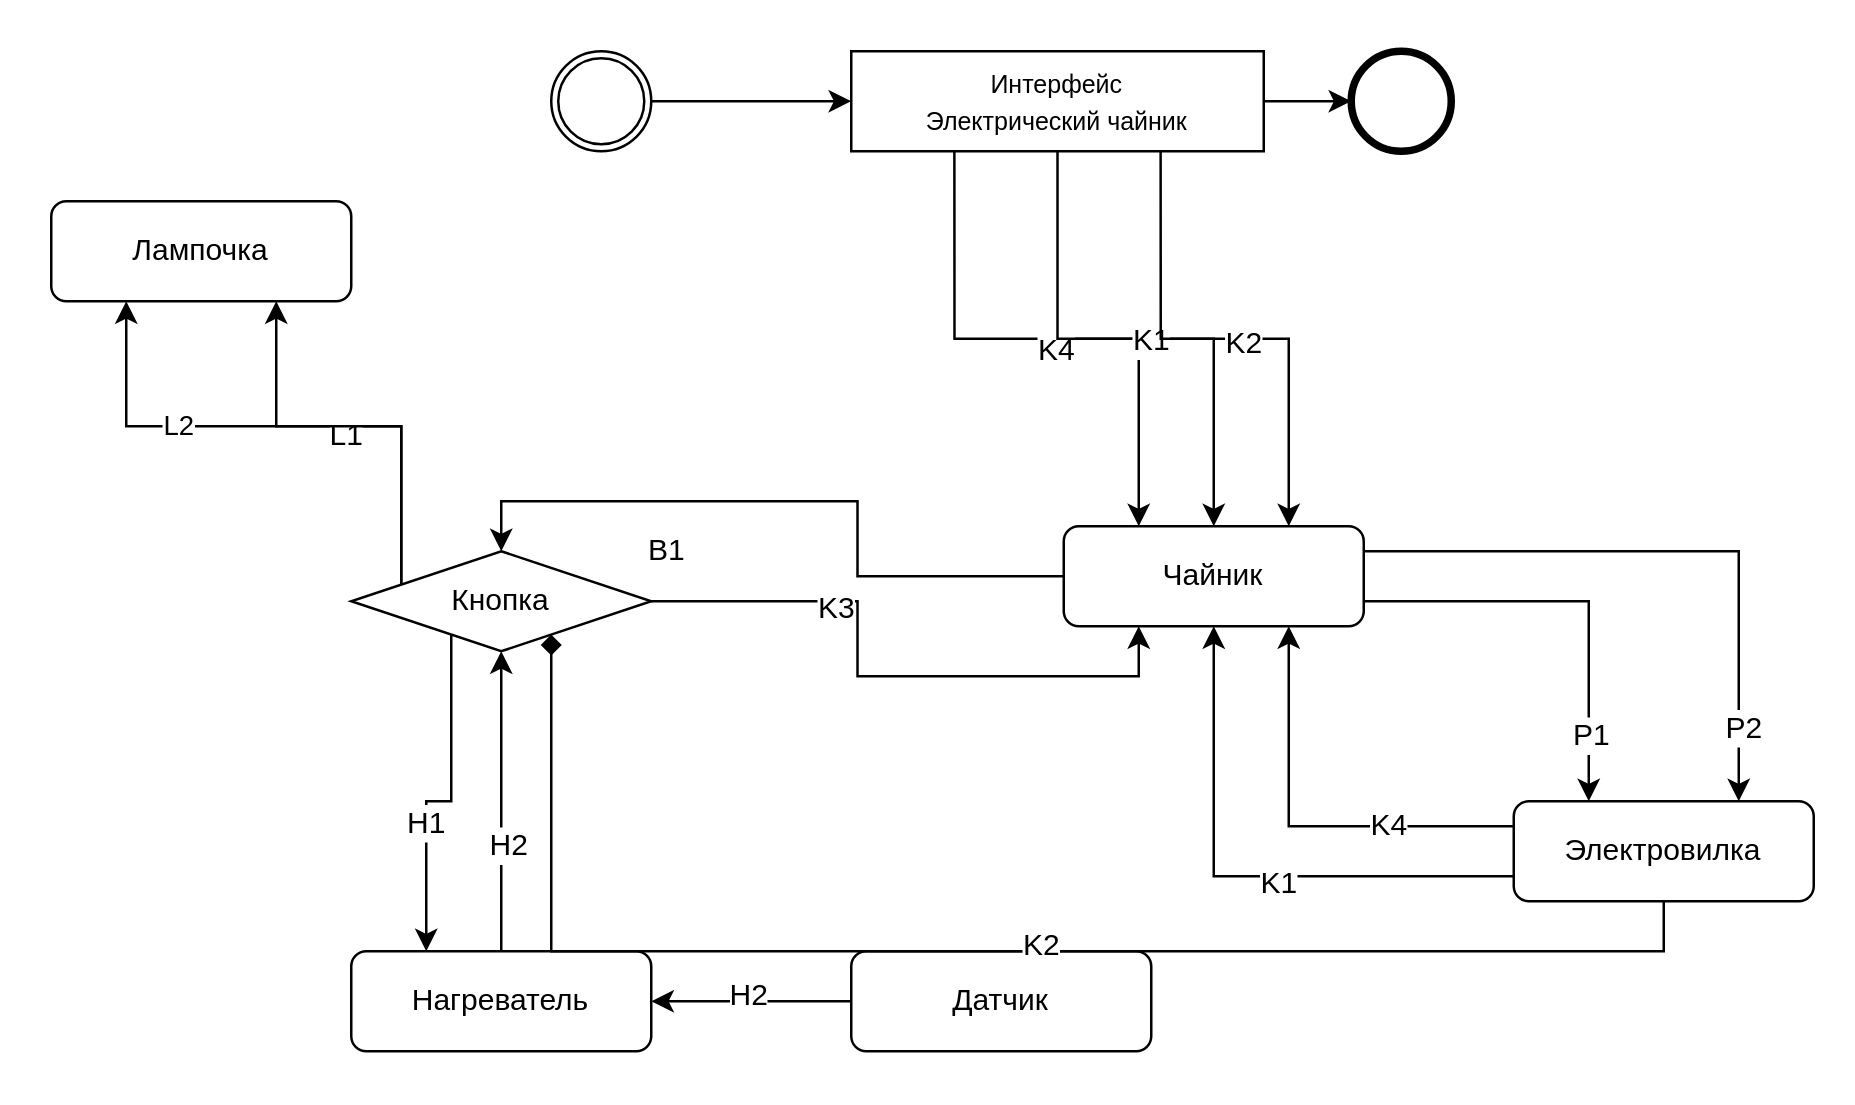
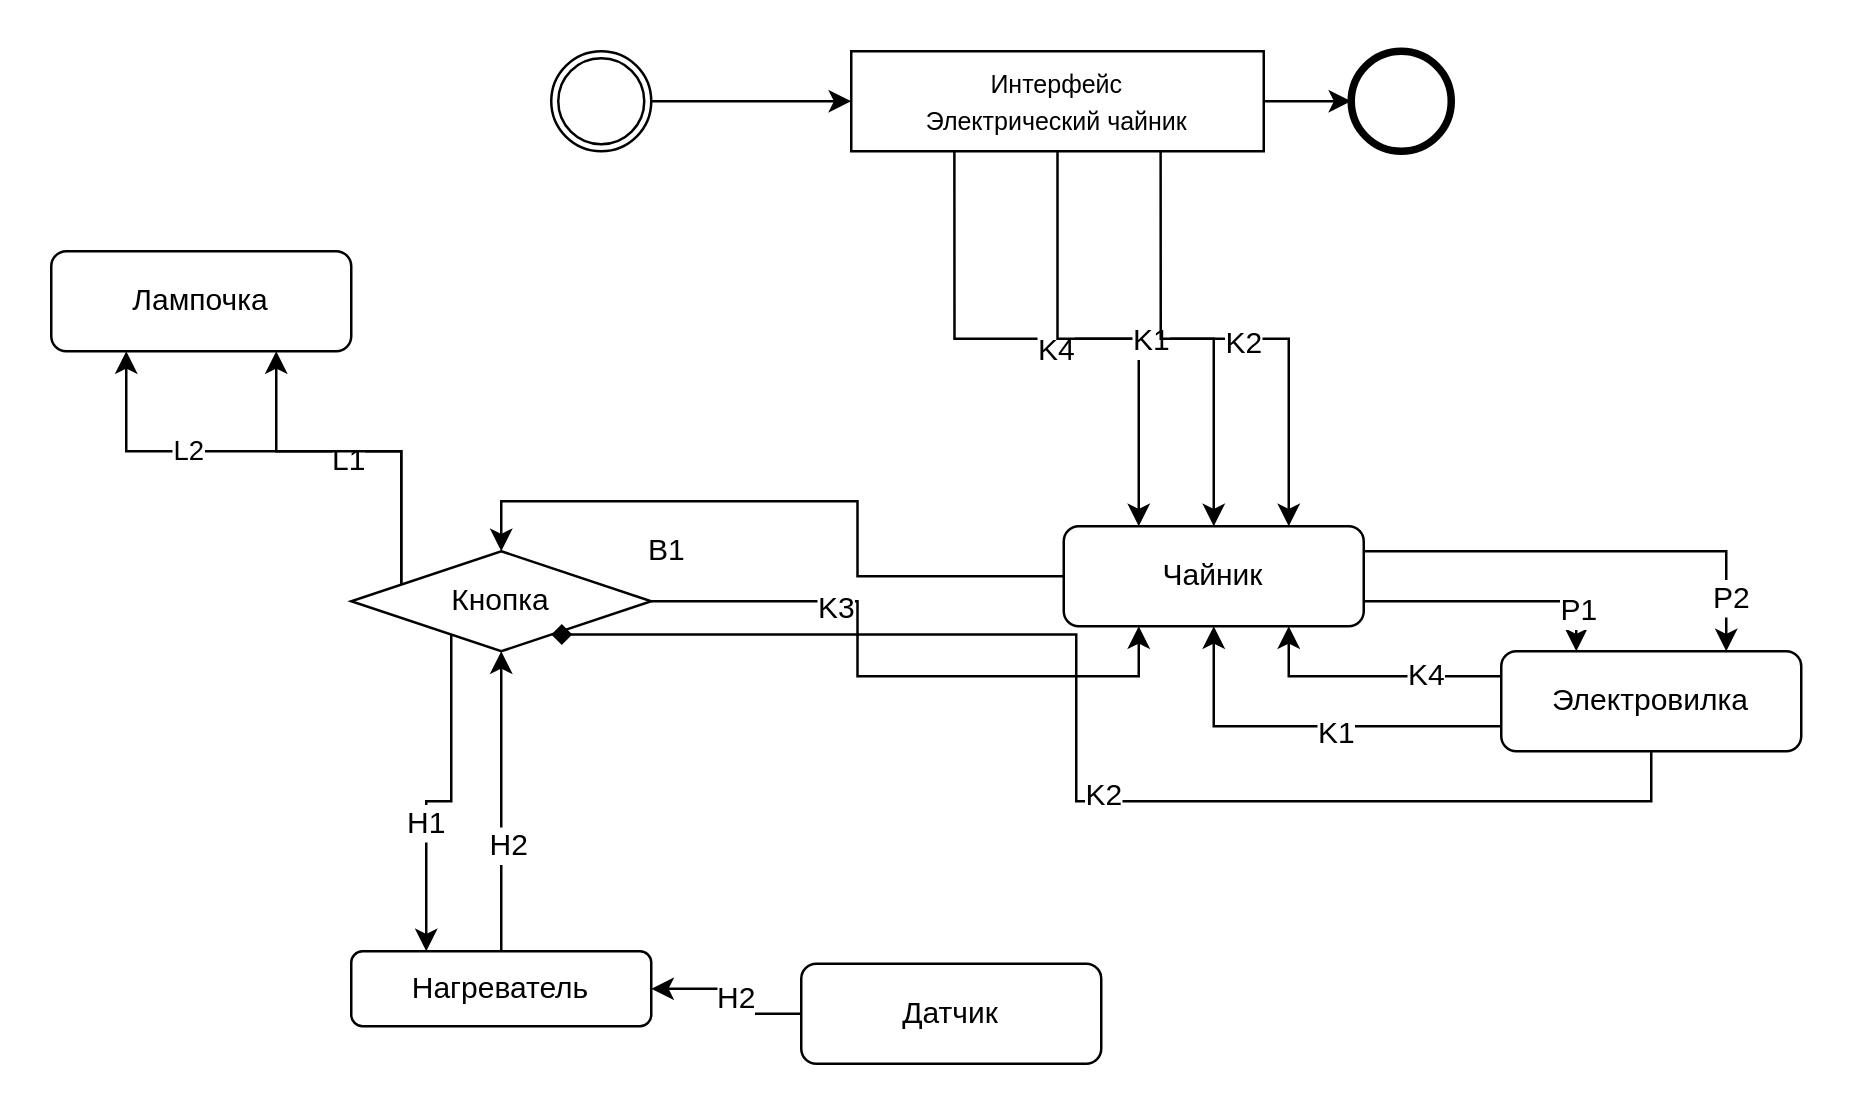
- <mxCell id="24" value="Лампочка" style="rounded=1;whiteSpace=wrap;html=1;" parent="1" vertex="1"><mxGeometry x="20" y="80" width="120" height="40" as="geometry" /></mxCell>
+ <mxCell id="24" value="Лампочка" style="rounded=1;whiteSpace=wrap;html=1;" parent="1" vertex="1"><mxGeometry x="20" y="100" width="120" height="40" as="geometry" /></mxCell>
- <mxCell id="42" value="Электровилка" style="rounded=1;whiteSpace=wrap;html=1;" vertex="1" parent="1"><mxGeometry x="605" y="320" width="120" height="40" as="geometry" /></mxCell>
+ <mxCell id="42" value="Электровилка" style="rounded=1;whiteSpace=wrap;html=1;" vertex="1" parent="1"><mxGeometry x="600" y="260" width="120" height="40" as="geometry" /></mxCell>
- <mxCell id="23" value="Нагреватель" style="rounded=1;whiteSpace=wrap;html=1;" parent="1" vertex="1"><mxGeometry x="140" y="380" width="120" height="40" as="geometry" /></mxCell>
+ <mxCell id="23" value="Нагреватель" style="rounded=1;whiteSpace=wrap;html=1;" parent="1" vertex="1"><mxGeometry x="140" y="380" width="120" height="30" as="geometry" /></mxCell>
- <mxCell id="35" value="Датчик" style="rounded=1;whiteSpace=wrap;html=1;" parent="1" vertex="1"><mxGeometry x="340" y="380" width="120" height="40" as="geometry" /></mxCell>
+ <mxCell id="35" value="Датчик" style="rounded=1;whiteSpace=wrap;html=1;" parent="1" vertex="1"><mxGeometry x="320" y="385" width="120" height="40" as="geometry" /></mxCell>
